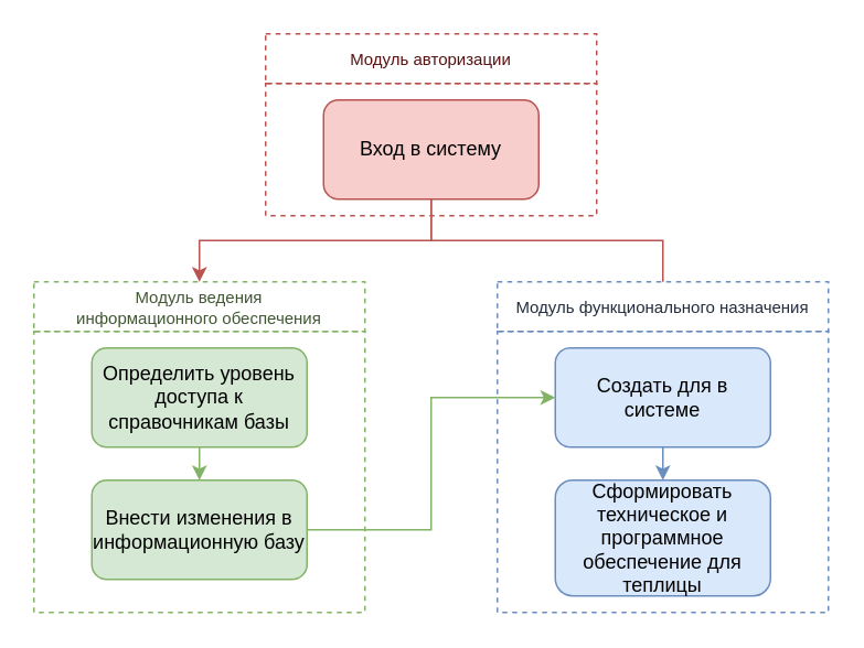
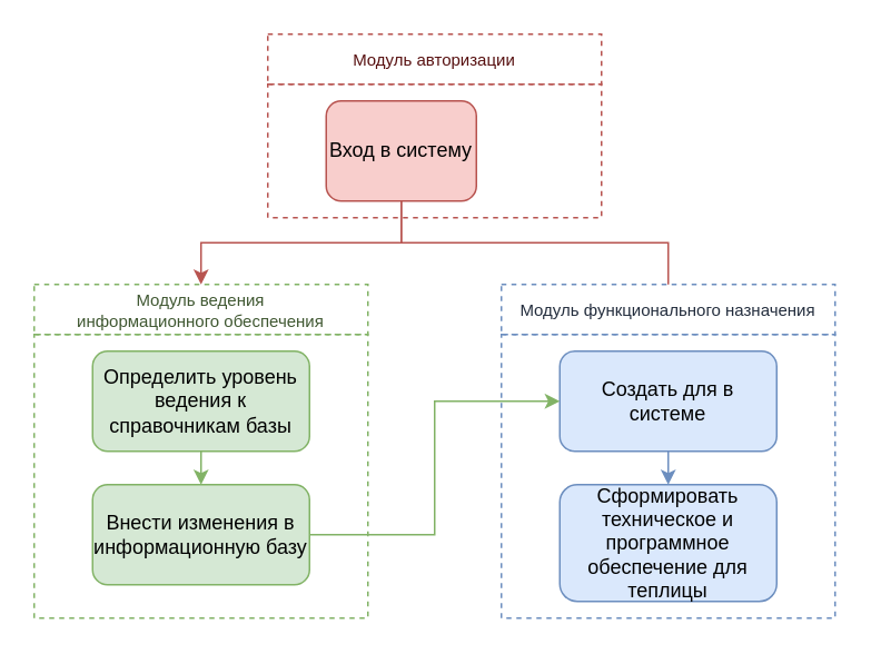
- <mxCell id="10" value="Вход в систему" style="rounded=1;whiteSpace=wrap;html=1;fillColor=#f8cecc;strokeColor=#B85450;" vertex="1" parent="1"><mxGeometry x="195" y="60" width="130" height="60" as="geometry" /></mxCell>
+ <mxCell id="10" value="Вход в систему" style="rounded=1;whiteSpace=wrap;html=1;fillColor=#f8cecc;strokeColor=#B85450;" vertex="1" parent="1"><mxGeometry x="195" y="60" width="90" height="60" as="geometry" /></mxCell>
- <mxCell id="12" value="Определить уровень доступа к справочникам базы" style="rounded=1;whiteSpace=wrap;html=1;fillColor=#d5e8d4;strokeColor=#82b366;" vertex="1" parent="1"><mxGeometry x="55" y="210" width="130" height="60" as="geometry" /></mxCell>
+ <mxCell id="12" value="Определить уровень ведения к справочникам базы" style="rounded=1;whiteSpace=wrap;html=1;fillColor=#d5e8d4;strokeColor=#82b366;" vertex="1" parent="1"><mxGeometry x="55" y="210" width="130" height="60" as="geometry" /></mxCell>
